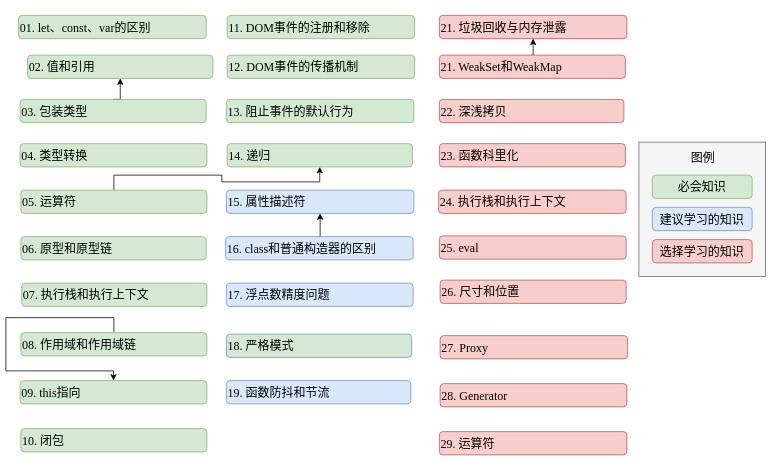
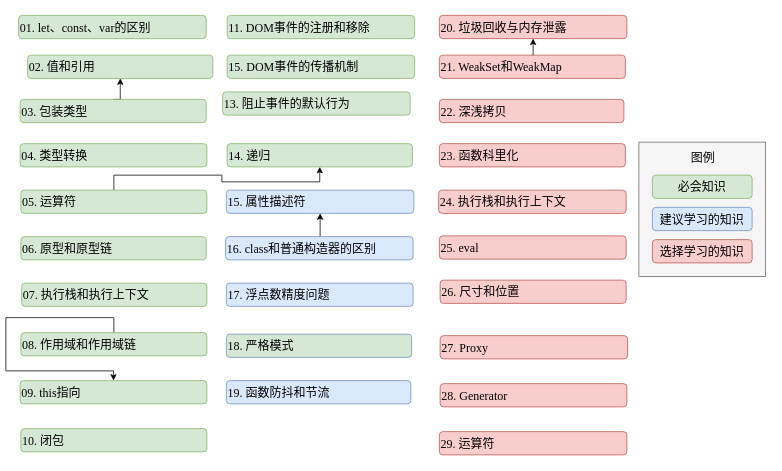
- <mxCell id="3" value="&lt;font color=&quot;#000000&quot;&gt;21. 垃圾回收与内存泄露&lt;/font&gt;" style="rounded=1;whiteSpace=wrap;html=1;fillColor=#f8cecc;strokeColor=#b85450;fontSize=16;fontFamily=Roboto Mono;align=left;" parent="1" vertex="1"><mxGeometry x="581" y="20" width="250" height="31" as="geometry" /></mxCell>
+ <mxCell id="3" value="&lt;font color=&quot;#000000&quot;&gt;20. 垃圾回收与内存泄露&lt;/font&gt;" style="rounded=1;whiteSpace=wrap;html=1;fillColor=#f8cecc;strokeColor=#b85450;fontSize=16;fontFamily=Roboto Mono;align=left;" parent="1" vertex="1"><mxGeometry x="581" y="20" width="250" height="31" as="geometry" /></mxCell>
- <mxCell id="16" value="&lt;font color=&quot;#000000&quot;&gt;12. DOM事件的传播机制&lt;/font&gt;" style="rounded=1;whiteSpace=wrap;html=1;fillColor=#d5e8d4;strokeColor=#82b366;fontSize=16;fontFamily=Roboto Mono;align=left;" parent="1" vertex="1"><mxGeometry x="298" y="73" width="250" height="31" as="geometry" /></mxCell>
+ <mxCell id="16" value="&lt;font color=&quot;#000000&quot;&gt;15. DOM事件的传播机制&lt;/font&gt;" style="rounded=1;whiteSpace=wrap;html=1;fillColor=#d5e8d4;strokeColor=#82b366;fontSize=16;fontFamily=Roboto Mono;align=left;" parent="1" vertex="1"><mxGeometry x="298" y="73" width="250" height="31" as="geometry" /></mxCell>
- <mxCell id="17" value="&lt;font color=&quot;#000000&quot;&gt;13. 阻止事件的默认行为&lt;/font&gt;" style="rounded=1;whiteSpace=wrap;html=1;fillColor=#d5e8d4;strokeColor=#82b366;fontSize=16;fontFamily=Roboto Mono;align=left;" parent="1" vertex="1"><mxGeometry x="297" y="132" width="250" height="31" as="geometry" /></mxCell>
+ <mxCell id="17" value="&lt;font color=&quot;#000000&quot;&gt;13. 阻止事件的默认行为&lt;/font&gt;" style="rounded=1;whiteSpace=wrap;html=1;fillColor=#d5e8d4;strokeColor=#82b366;fontSize=16;fontFamily=Roboto Mono;align=left;" parent="1" vertex="1"><mxGeometry x="292" y="122" width="250" height="31" as="geometry" /></mxCell>
